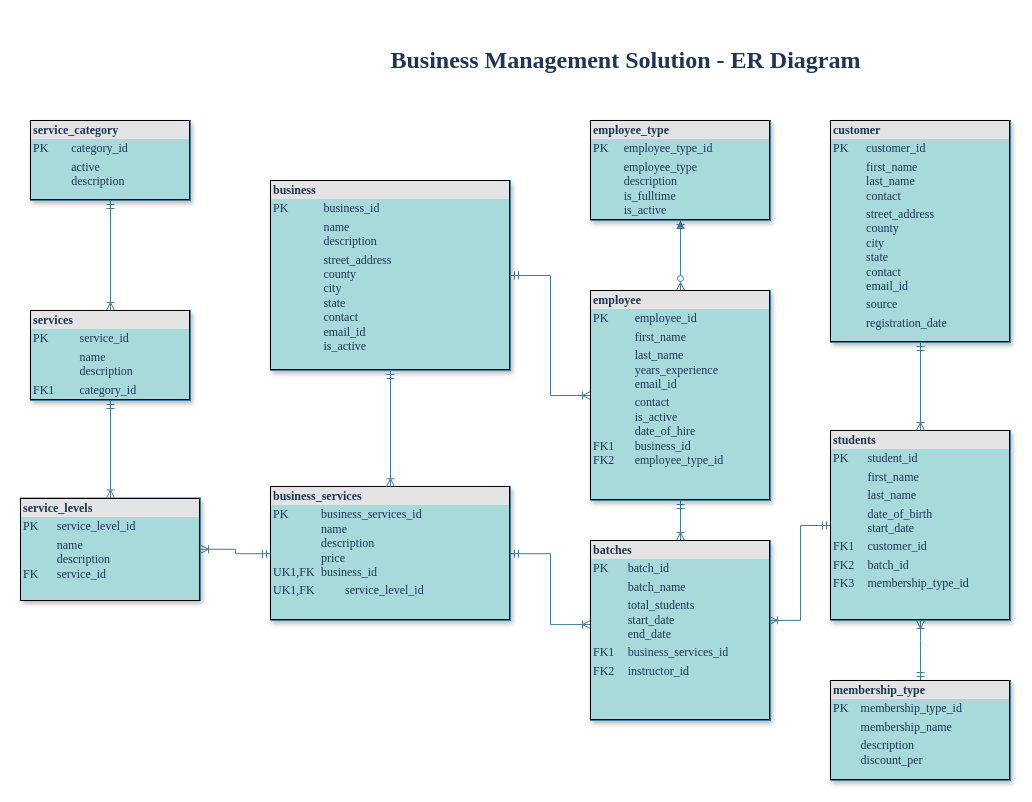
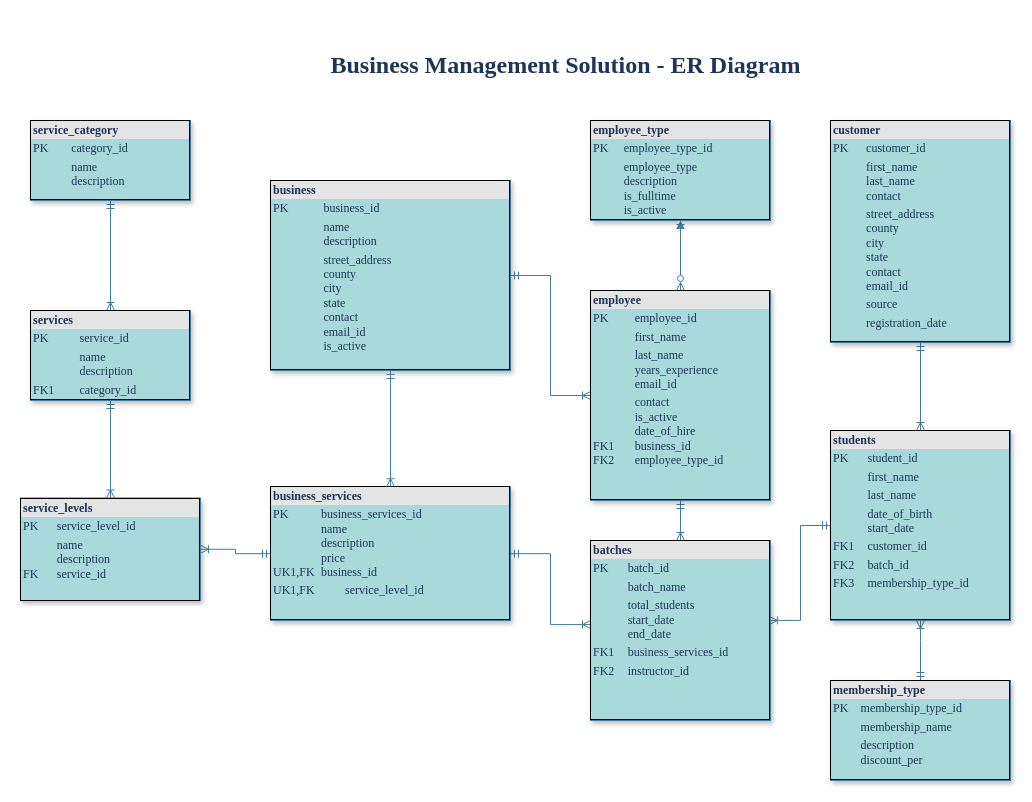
- <mxCell id="22" value="&lt;font style=&quot;font-size: 24px;&quot; face=&quot;Times New Roman&quot;&gt;&lt;b&gt;Business Management Solution - ER Diagram&lt;/b&gt;&lt;/font&gt;" style="text;html=1;strokeColor=none;fillColor=none;align=center;verticalAlign=middle;whiteSpace=wrap;rounded=0;labelBackgroundColor=none;fontColor=#1D3557;" parent="1" vertex="1"><mxGeometry x="371" y="15" width="509" height="90" as="geometry" /></mxCell>
+ <mxCell id="22" value="&lt;font style=&quot;font-size: 24px;&quot; face=&quot;Times New Roman&quot;&gt;&lt;b&gt;Business Management Solution - ER Diagram&lt;/b&gt;&lt;/font&gt;" style="text;html=1;strokeColor=none;fillColor=none;align=center;verticalAlign=middle;whiteSpace=wrap;rounded=0;labelBackgroundColor=none;fontColor=#1D3557;" parent="1" vertex="1"><mxGeometry x="311" y="20" width="509" height="90" as="geometry" /></mxCell>
- <mxCell id="18" value="&lt;div style=&quot;box-sizing: border-box ; width: 100% ; background: #e4e4e4 ; padding: 2px&quot;&gt;&lt;b&gt;service_category&lt;/b&gt;&lt;/div&gt;&lt;table style=&quot;width: 100% ; font-size: 1em&quot; cellpadding=&quot;2&quot; cellspacing=&quot;0&quot;&gt;&lt;tbody&gt;&lt;tr&gt;&lt;td&gt;PK&lt;/td&gt;&lt;td&gt;category_id&lt;/td&gt;&lt;/tr&gt;&lt;tr&gt;&lt;td&gt;&lt;br&gt;&lt;/td&gt;&lt;td&gt;active&lt;br&gt;description&lt;/td&gt;&lt;/tr&gt;&lt;tr&gt;&lt;td&gt;&lt;/td&gt;&lt;td&gt;&lt;br&gt;&lt;/td&gt;&lt;/tr&gt;&lt;tr&gt;&lt;td&gt;&lt;br&gt;&lt;/td&gt;&lt;td&gt;&lt;br&gt;&lt;/td&gt;&lt;/tr&gt;&lt;tr&gt;&lt;td&gt;&lt;br&gt;&lt;/td&gt;&lt;td&gt;&lt;br&gt;&lt;/td&gt;&lt;/tr&gt;&lt;tr&gt;&lt;td&gt;&lt;br&gt;&lt;/td&gt;&lt;td&gt;&lt;br&gt;&lt;/td&gt;&lt;/tr&gt;&lt;/tbody&gt;&lt;/table&gt;" style="verticalAlign=top;align=left;overflow=fill;html=1;rounded=0;shadow=1;comic=0;labelBackgroundColor=none;strokeWidth=1;fontFamily=Verdana;fontSize=12;labelBorderColor=default;direction=east;fillColor=#A8DADC;strokeColor=#457B9D;fontColor=#1D3557;" parent="1" vertex="1"><mxGeometry x="30" y="120" width="160" height="80" as="geometry" /></mxCell>
+ <mxCell id="18" value="&lt;div style=&quot;box-sizing: border-box ; width: 100% ; background: #e4e4e4 ; padding: 2px&quot;&gt;&lt;b&gt;service_category&lt;/b&gt;&lt;/div&gt;&lt;table style=&quot;width: 100% ; font-size: 1em&quot; cellpadding=&quot;2&quot; cellspacing=&quot;0&quot;&gt;&lt;tbody&gt;&lt;tr&gt;&lt;td&gt;PK&lt;/td&gt;&lt;td&gt;category_id&lt;/td&gt;&lt;/tr&gt;&lt;tr&gt;&lt;td&gt;&lt;br&gt;&lt;/td&gt;&lt;td&gt;name&lt;br&gt;description&lt;/td&gt;&lt;/tr&gt;&lt;tr&gt;&lt;td&gt;&lt;/td&gt;&lt;td&gt;&lt;br&gt;&lt;/td&gt;&lt;/tr&gt;&lt;tr&gt;&lt;td&gt;&lt;br&gt;&lt;/td&gt;&lt;td&gt;&lt;br&gt;&lt;/td&gt;&lt;/tr&gt;&lt;tr&gt;&lt;td&gt;&lt;br&gt;&lt;/td&gt;&lt;td&gt;&lt;br&gt;&lt;/td&gt;&lt;/tr&gt;&lt;tr&gt;&lt;td&gt;&lt;br&gt;&lt;/td&gt;&lt;td&gt;&lt;br&gt;&lt;/td&gt;&lt;/tr&gt;&lt;/tbody&gt;&lt;/table&gt;" style="verticalAlign=top;align=left;overflow=fill;html=1;rounded=0;shadow=1;comic=0;labelBackgroundColor=none;strokeWidth=1;fontFamily=Verdana;fontSize=12;labelBorderColor=default;direction=east;fillColor=#A8DADC;strokeColor=#457B9D;fontColor=#1D3557;" parent="1" vertex="1"><mxGeometry x="30" y="120" width="160" height="80" as="geometry" /></mxCell>
